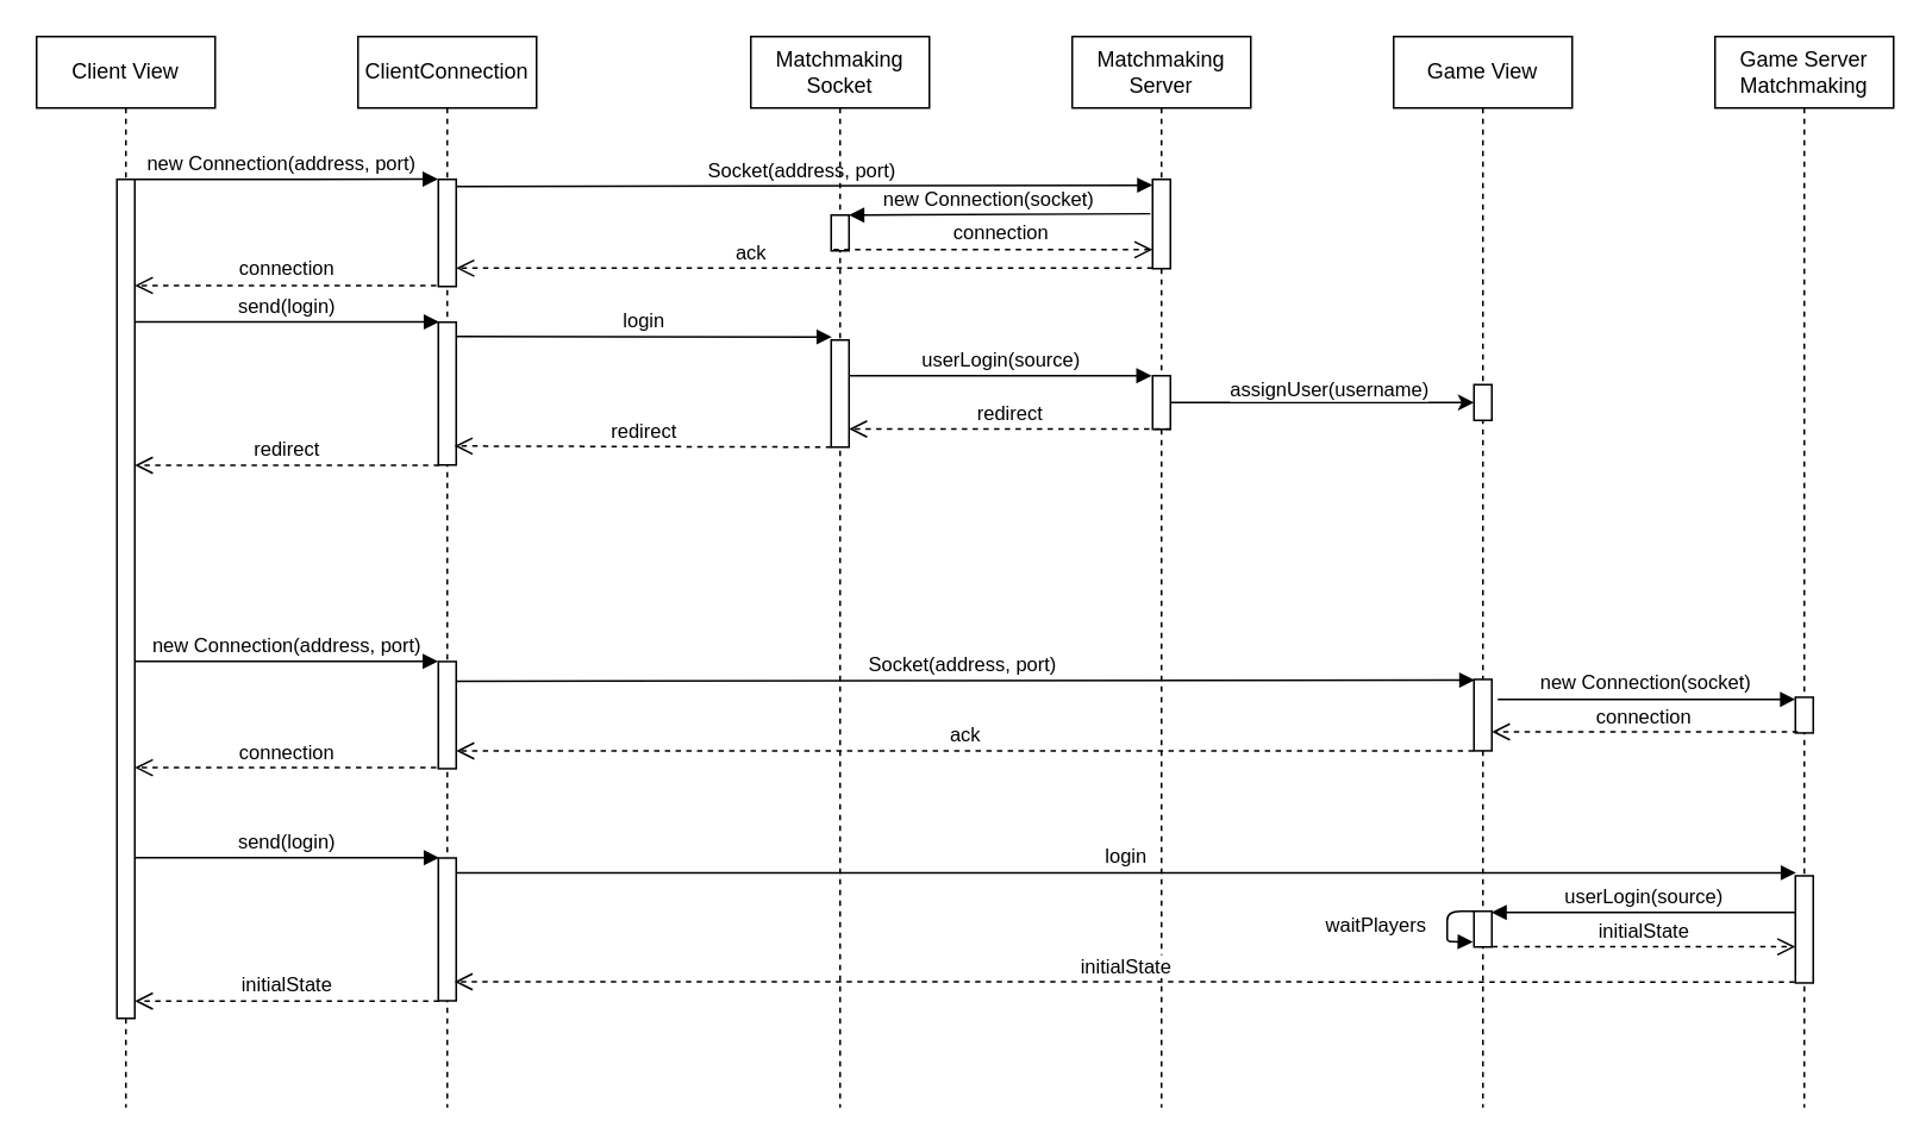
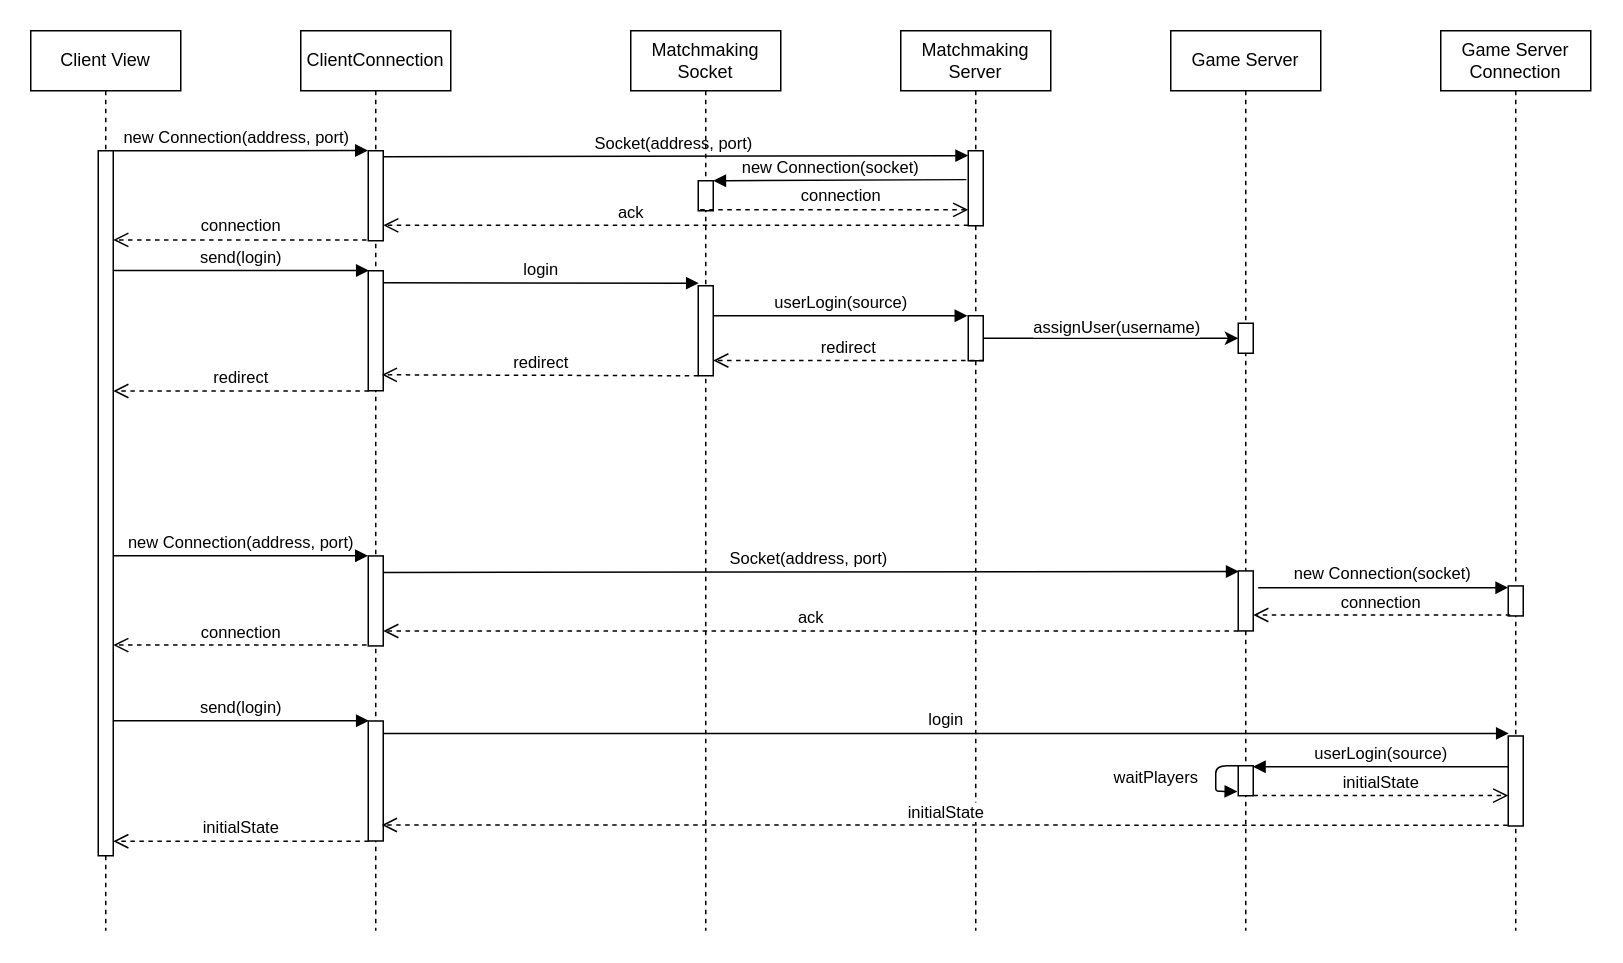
- <mxCell id="18" value="Game View" style="shape=umlLifeline;perimeter=lifelinePerimeter;whiteSpace=wrap;html=1;container=1;collapsible=0;recursiveResize=0;outlineConnect=0;" parent="1" vertex="1"><mxGeometry x="780" y="20" width="100" height="600" as="geometry" /></mxCell>
+ <mxCell id="18" value="Game Server" style="shape=umlLifeline;perimeter=lifelinePerimeter;whiteSpace=wrap;html=1;container=1;collapsible=0;recursiveResize=0;outlineConnect=0;" parent="1" vertex="1"><mxGeometry x="780" y="20" width="100" height="600" as="geometry" /></mxCell>
- <mxCell id="15" value="Game Server&lt;br&gt;Matchmaking" style="shape=umlLifeline;perimeter=lifelinePerimeter;whiteSpace=wrap;html=1;container=1;collapsible=0;recursiveResize=0;outlineConnect=0;" parent="1" vertex="1"><mxGeometry x="960" y="20" width="100" height="600" as="geometry" /></mxCell>
+ <mxCell id="15" value="Game Server&lt;br&gt;Connection" style="shape=umlLifeline;perimeter=lifelinePerimeter;whiteSpace=wrap;html=1;container=1;collapsible=0;recursiveResize=0;outlineConnect=0;" parent="1" vertex="1"><mxGeometry x="960" y="20" width="100" height="600" as="geometry" /></mxCell>
